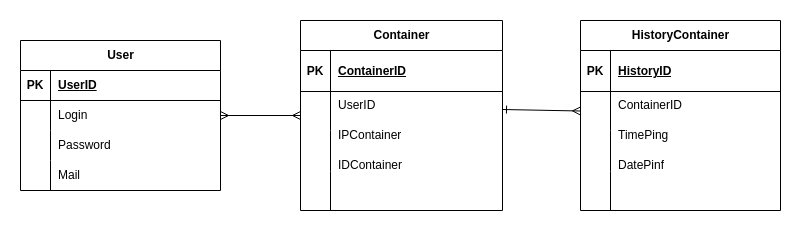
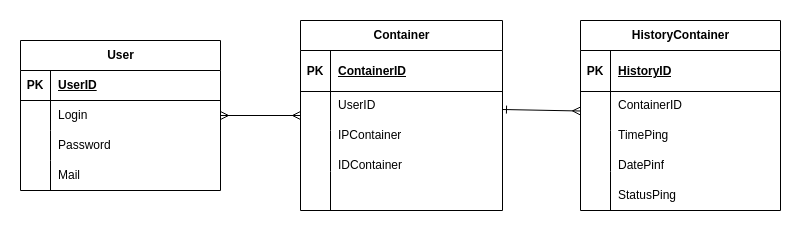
+ <mxCell id="47" value="StatusPing" style="shape=partialRectangle;connectable=0;fillColor=none;top=0;left=0;bottom=0;right=0;align=left;spacingLeft=6;overflow=hidden;whiteSpace=wrap;html=1;" vertex="1" parent="1"><mxGeometry x="610" y="180" width="170" height="30" as="geometry"><mxRectangle width="170" height="30" as="alternateBounds" /></mxGeometry></mxCell>
